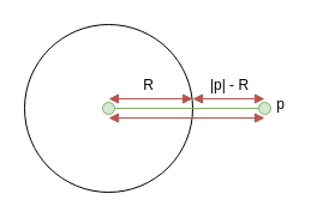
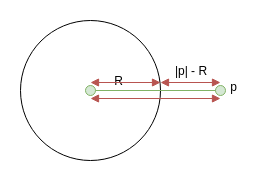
- <mxCell id="7" value="R" style="text;html=1;strokeColor=none;fillColor=none;align=center;verticalAlign=middle;whiteSpace=wrap;rounded=0;" vertex="1" parent="1"><mxGeometry x="115" y="63" width="16.58" height="16" as="geometry" /></mxCell>
+ <mxCell id="7" value="R" style="text;html=1;strokeColor=none;fillColor=none;align=center;verticalAlign=middle;whiteSpace=wrap;rounded=0;" vertex="1" parent="1"><mxGeometry x="110" y="73" width="16.58" height="16" as="geometry" /></mxCell>
